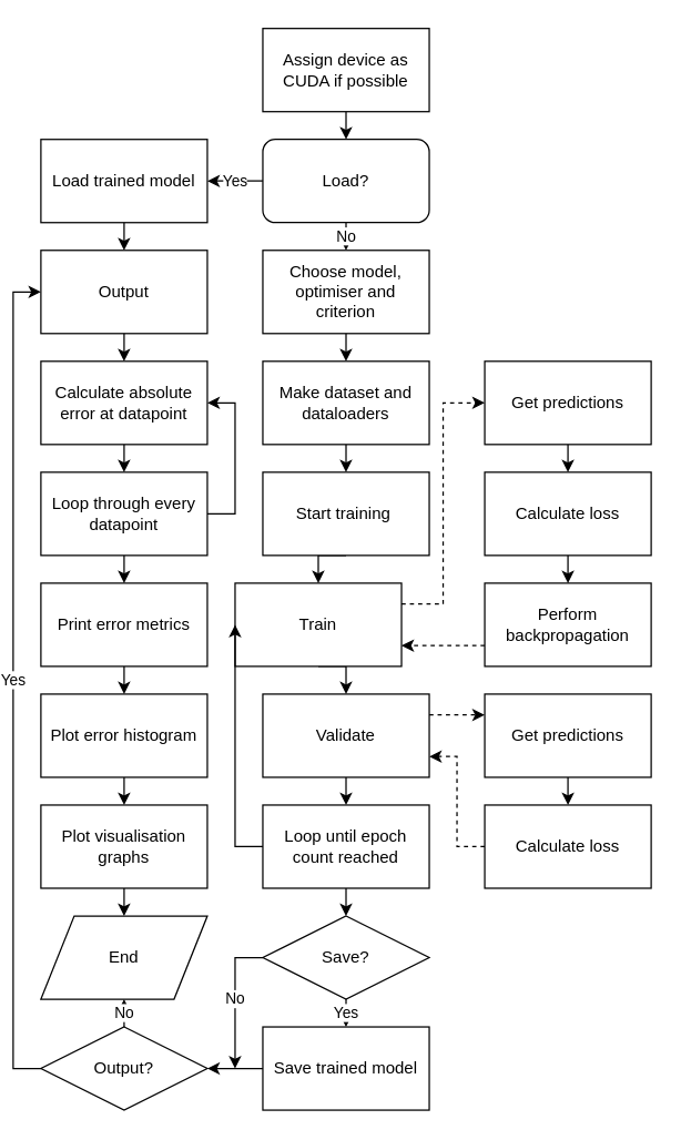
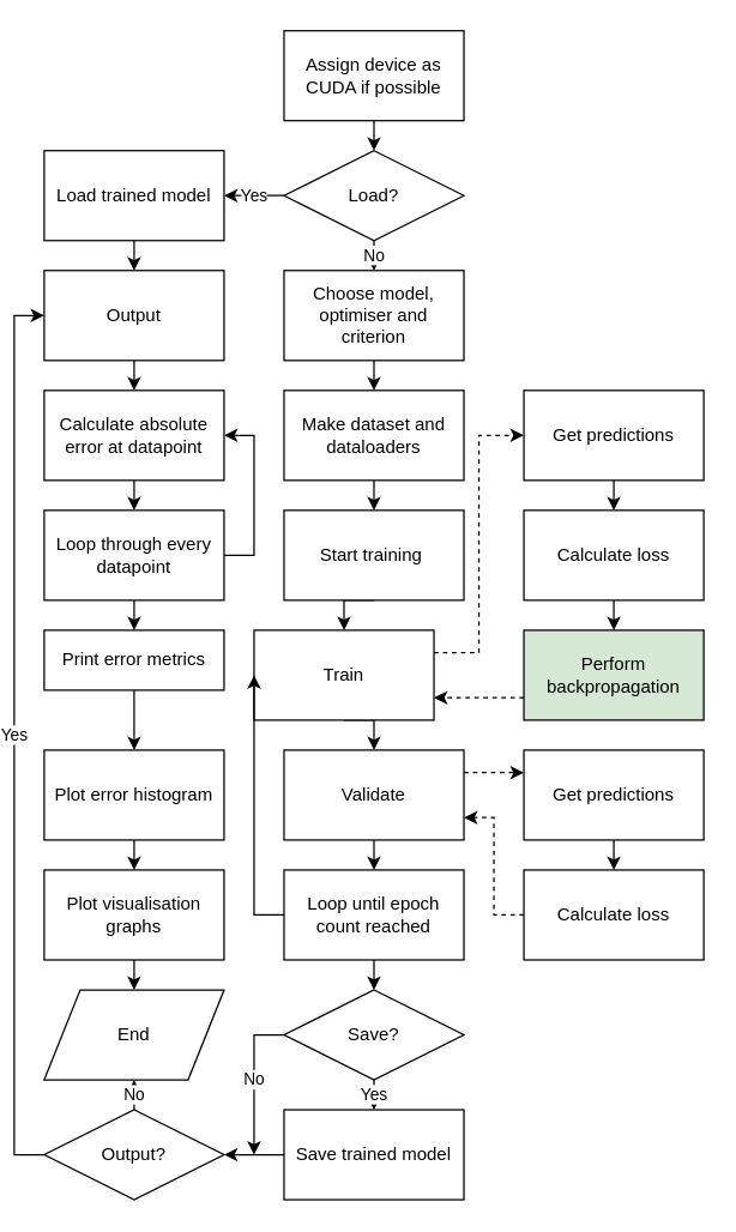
- <mxCell id="6" value="Load?" parent="1" style="whiteSpace=wrap;html=1;rounded=1;" vertex="1"><mxGeometry as="geometry" x="180" y="100" width="120" height="60" /></mxCell>
+ <mxCell id="6" value="Load?" parent="1" style="rhombus;whiteSpace=wrap;html=1;" vertex="1"><mxGeometry as="geometry" x="180" y="100" width="120" height="60" /></mxCell>
- <mxCell id="50" value="Print error metrics" parent="1" style="rounded=0;whiteSpace=wrap;html=1;" vertex="1"><mxGeometry as="geometry" x="20" y="420" width="120" height="60" /></mxCell>
+ <mxCell id="50" value="Print error metrics" parent="1" style="rounded=0;whiteSpace=wrap;html=1;" vertex="1"><mxGeometry x="20" y="420" as="geometry" width="120" height="40" /></mxCell>
- <mxCell id="21" value="Perform backpropagation" parent="1" style="rounded=0;whiteSpace=wrap;html=1;" vertex="1"><mxGeometry as="geometry" x="340" y="420" width="120" height="60" /></mxCell>
+ <mxCell id="21" value="Perform backpropagation" parent="1" style="rounded=0;whiteSpace=wrap;html=1;fillColor=#d5e8d4;" vertex="1"><mxGeometry as="geometry" x="340" y="420" width="120" height="60" /></mxCell>
